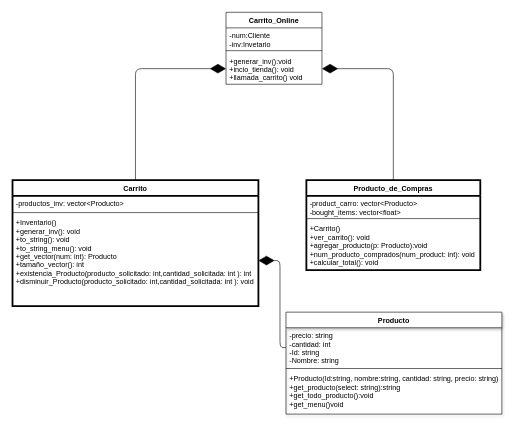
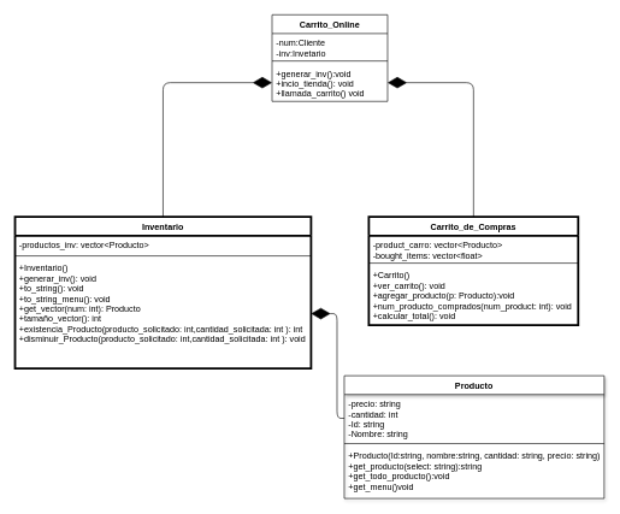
- <mxCell id="6" value="Carrito" style="swimlane;fontStyle=1;align=center;verticalAlign=top;childLayout=stackLayout;horizontal=1;startSize=26;horizontalStack=0;resizeParent=1;resizeParentMax=0;resizeLast=0;collapsible=1;marginBottom=0;strokeWidth=3;" parent="1" vertex="1"><mxGeometry x="20" y="300" width="410" height="210" as="geometry" /></mxCell>
+ <mxCell id="6" value="Inventario" style="swimlane;fontStyle=1;align=center;verticalAlign=top;childLayout=stackLayout;horizontal=1;startSize=26;horizontalStack=0;resizeParent=1;resizeParentMax=0;resizeLast=0;collapsible=1;marginBottom=0;strokeWidth=3;" parent="1" vertex="1"><mxGeometry x="20" y="300" width="410" height="210" as="geometry" /></mxCell>
- <mxCell id="2" value="Producto_de_Compras" style="swimlane;fontStyle=1;align=center;verticalAlign=top;childLayout=stackLayout;horizontal=1;startSize=26;horizontalStack=0;resizeParent=1;resizeParentMax=0;resizeLast=0;collapsible=1;marginBottom=0;strokeWidth=3;" parent="1" vertex="1"><mxGeometry x="510" y="300" width="290" height="150" as="geometry" /></mxCell>
+ <mxCell id="2" value="Carrito_de_Compras" style="swimlane;fontStyle=1;align=center;verticalAlign=top;childLayout=stackLayout;horizontal=1;startSize=26;horizontalStack=0;resizeParent=1;resizeParentMax=0;resizeLast=0;collapsible=1;marginBottom=0;strokeWidth=3;" parent="1" vertex="1"><mxGeometry x="510" y="300" width="290" height="150" as="geometry" /></mxCell>
